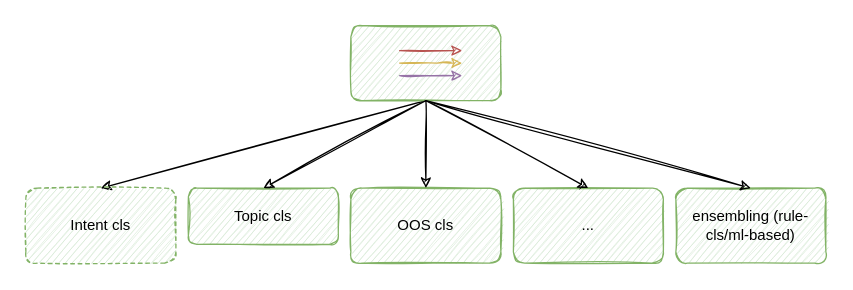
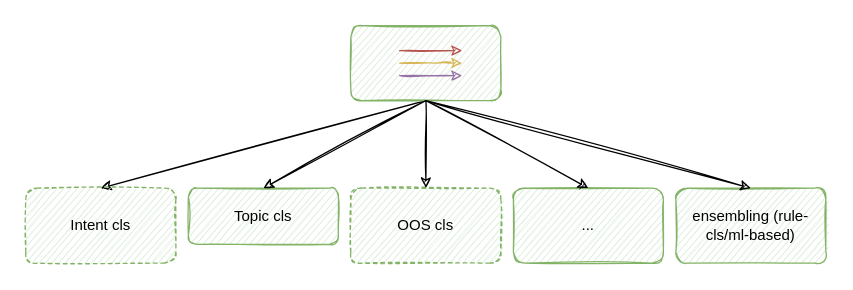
- <mxCell id="9" value="OOS cls" style="rounded=1;whiteSpace=wrap;html=1;sketch=1;fillColor=#d5e8d4;strokeColor=#82b366;" parent="1" vertex="1"><mxGeometry x="280" y="150" width="120" height="60" as="geometry" /></mxCell>
+ <mxCell id="9" value="OOS cls" style="rounded=1;whiteSpace=wrap;html=1;sketch=1;fillColor=#d5e8d4;strokeColor=#82b366;dashed=1;" parent="1" vertex="1"><mxGeometry x="280" y="150" width="120" height="60" as="geometry" /></mxCell>
